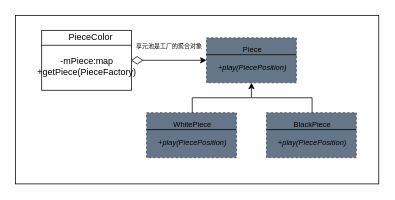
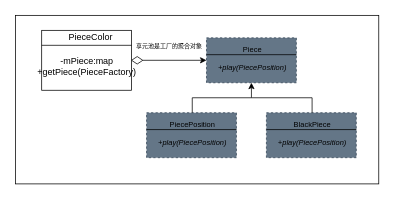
- <mxCell id="16" value="WhitePiece" style="text;html=1;align=center;verticalAlign=middle;resizable=0;points=[];autosize=1;strokeColor=none;fillColor=none;fontSize=10;dashed=1;" vertex="1" parent="13"><mxGeometry x="26" width="70" height="30" as="geometry" /></mxCell>
+ <mxCell id="16" value="PiecePosition" style="text;html=1;align=center;verticalAlign=middle;resizable=0;points=[];autosize=1;strokeColor=none;fillColor=none;fontSize=10;dashed=1;" vertex="1" parent="13"><mxGeometry x="26" width="70" height="30" as="geometry" /></mxCell>
